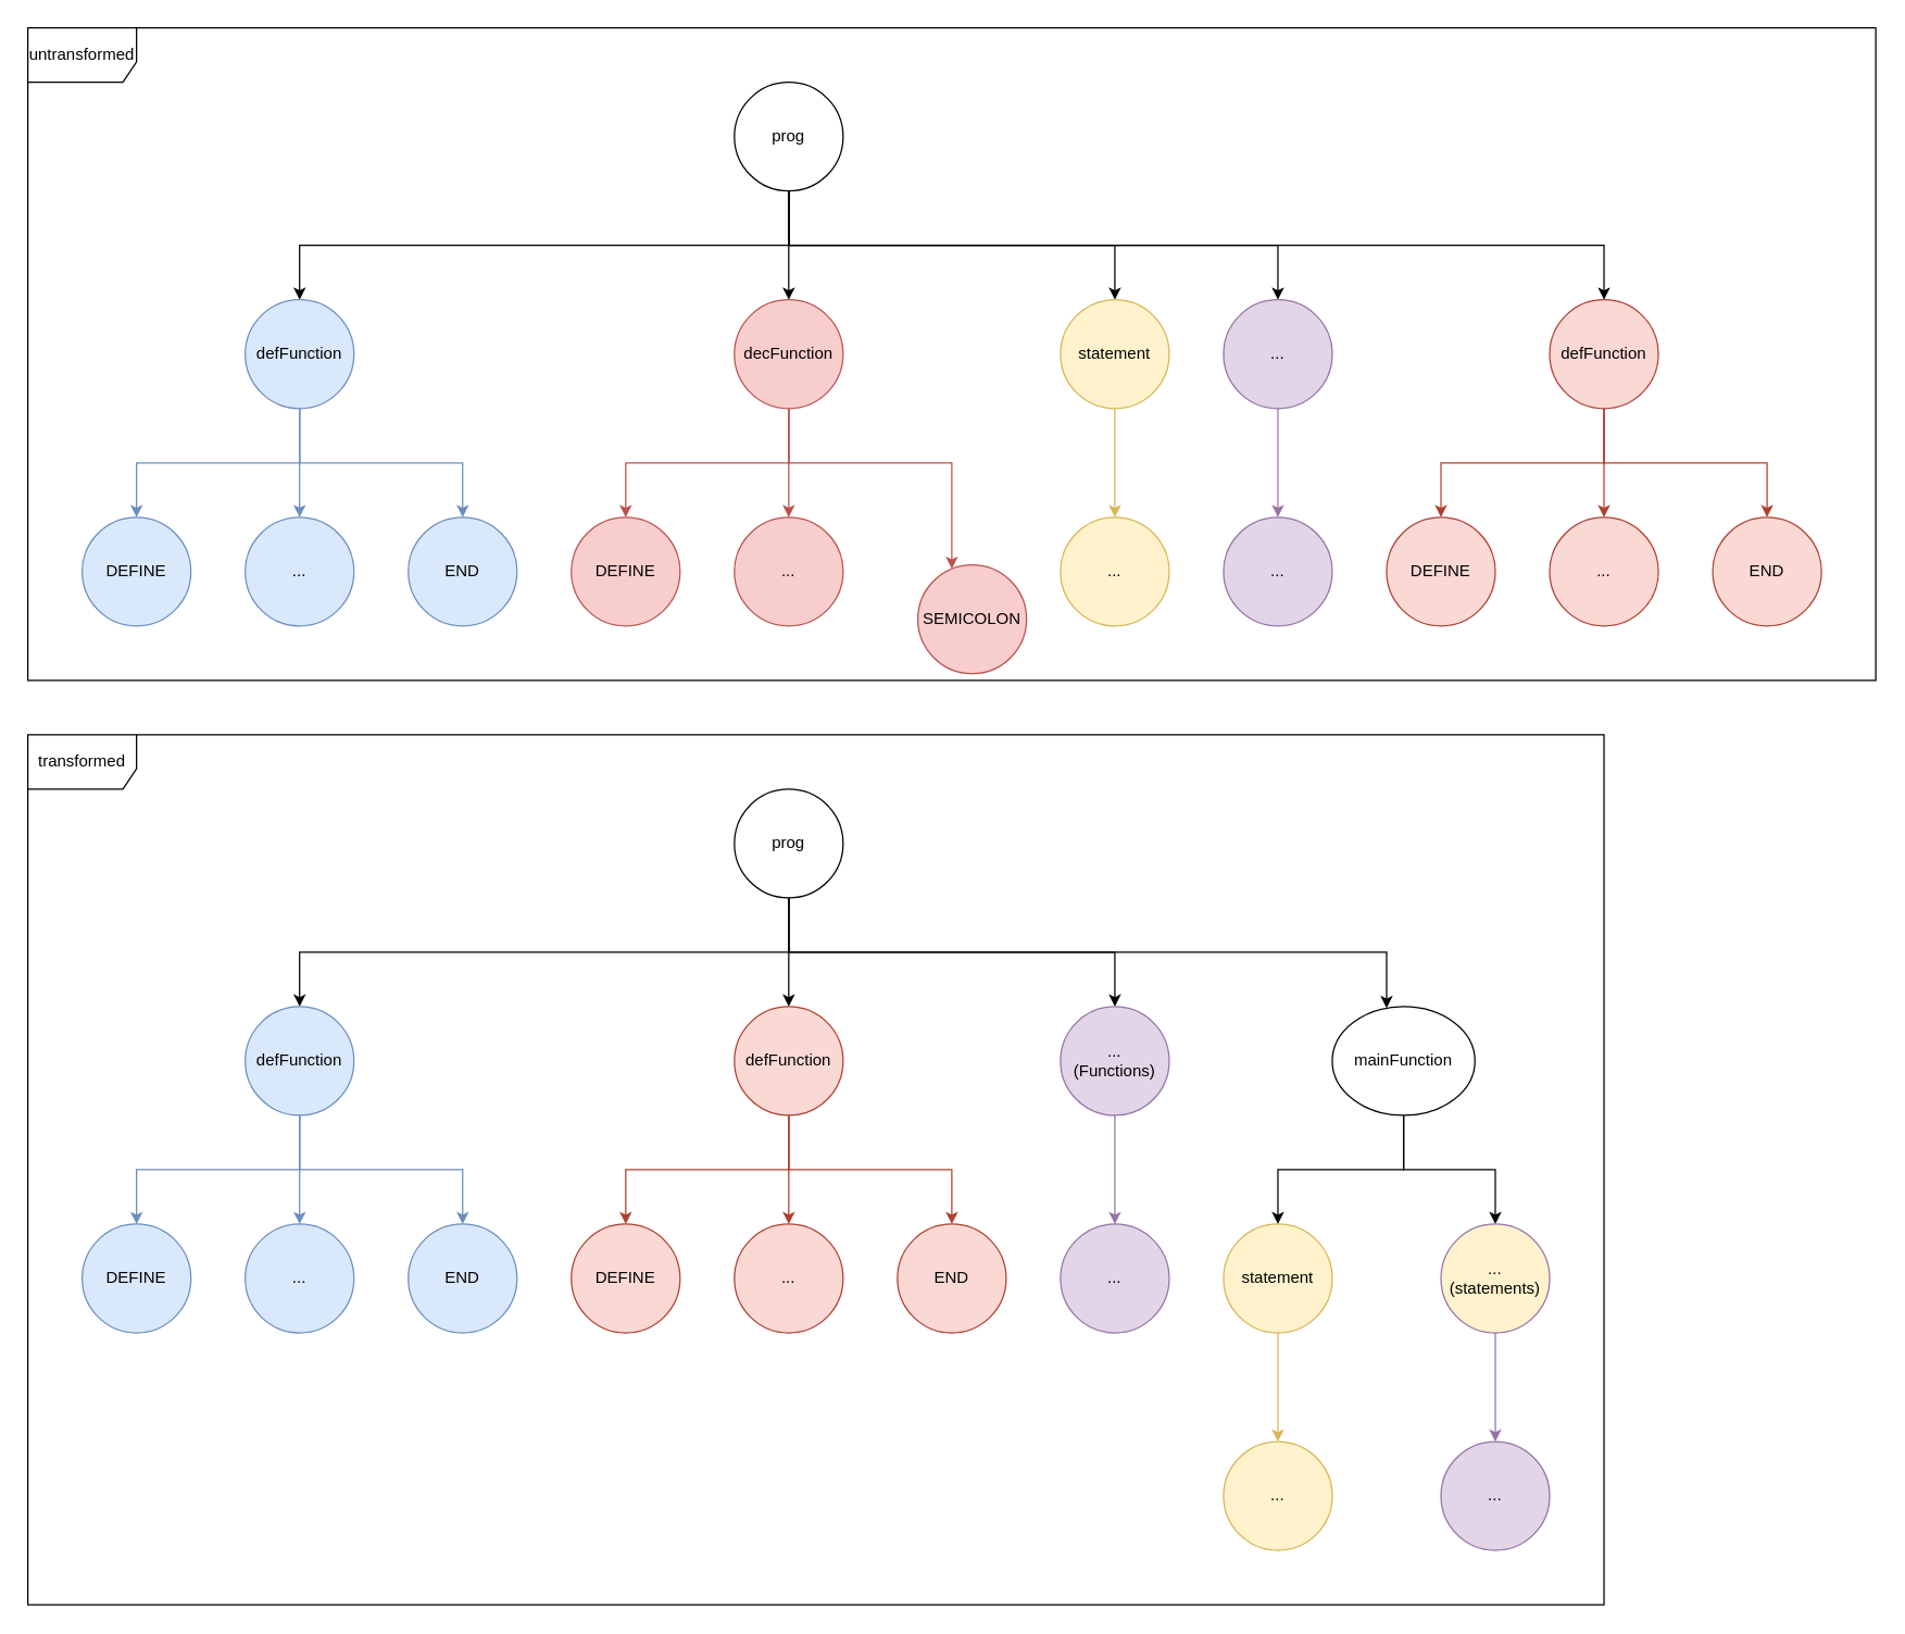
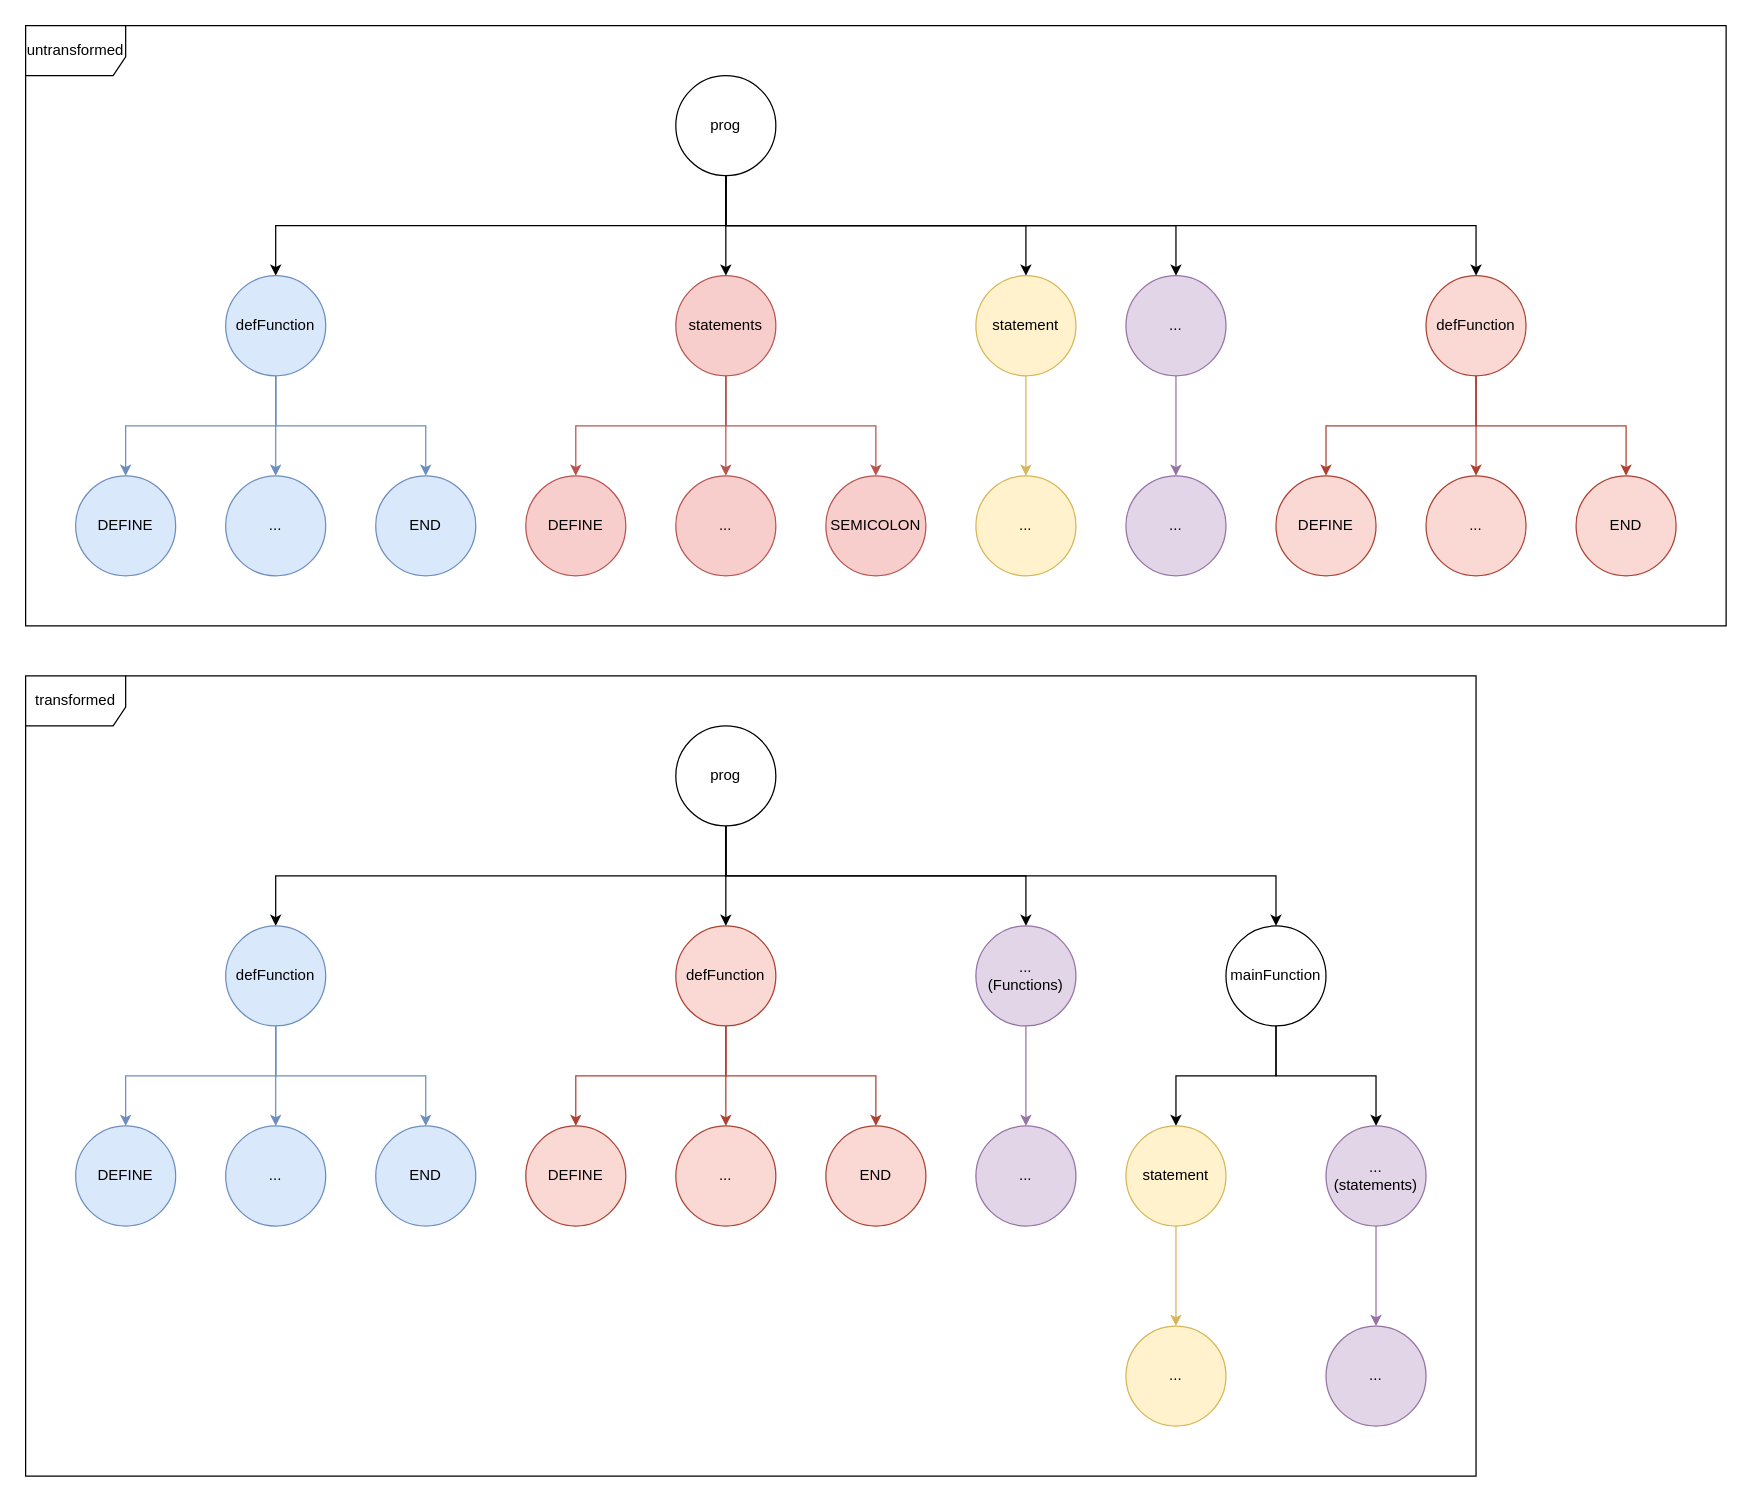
- <mxCell id="17" value="decFunction" style="ellipse;whiteSpace=wrap;html=1;align=center;fillColor=#f8cecc;strokeColor=#b85450;" parent="1" vertex="1"><mxGeometry x="540" y="220" width="80" height="80" as="geometry" /></mxCell>
+ <mxCell id="17" value="statements" style="ellipse;whiteSpace=wrap;html=1;align=center;fillColor=#f8cecc;strokeColor=#b85450;" parent="1" vertex="1"><mxGeometry x="540" y="220" width="80" height="80" as="geometry" /></mxCell>
- <mxCell id="23" value="SEMICOLON" style="ellipse;whiteSpace=wrap;html=1;align=center;fillColor=#f8cecc;strokeColor=#b85450;" parent="1" vertex="1"><mxGeometry x="675" y="415" width="80" height="80" as="geometry" /></mxCell>
+ <mxCell id="23" value="SEMICOLON" style="ellipse;whiteSpace=wrap;html=1;align=center;fillColor=#f8cecc;strokeColor=#b85450;" parent="1" vertex="1"><mxGeometry x="660" y="380" width="80" height="80" as="geometry" /></mxCell>
- <mxCell id="61" value="mainFunction" style="ellipse;whiteSpace=wrap;html=1;align=center;" parent="1" vertex="1"><mxGeometry x="980" y="740" width="105" height="80" as="geometry" /></mxCell>
+ <mxCell id="61" value="mainFunction" style="ellipse;whiteSpace=wrap;html=1;align=center;" parent="1" vertex="1"><mxGeometry x="980" y="740" width="80" height="80" as="geometry" /></mxCell>
- <mxCell id="66" value="...&lt;br&gt;(statements)" style="ellipse;whiteSpace=wrap;html=1;align=center;fillColor=#fff2cc;strokeColor=#9673a6;" parent="1" vertex="1"><mxGeometry x="1060" y="900" width="80" height="80" as="geometry" /></mxCell>
+ <mxCell id="66" value="...&lt;br&gt;(statements)" style="ellipse;whiteSpace=wrap;html=1;align=center;fillColor=#e1d5e7;strokeColor=#9673a6;" parent="1" vertex="1"><mxGeometry x="1060" y="900" width="80" height="80" as="geometry" /></mxCell>
